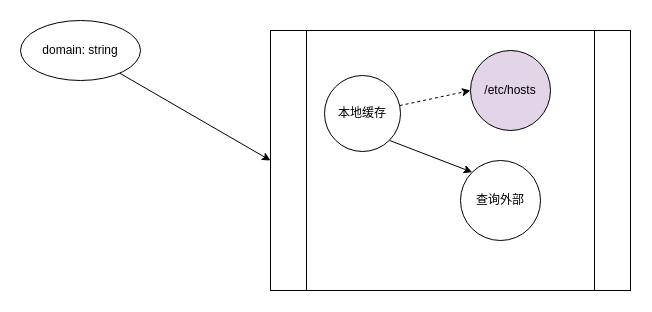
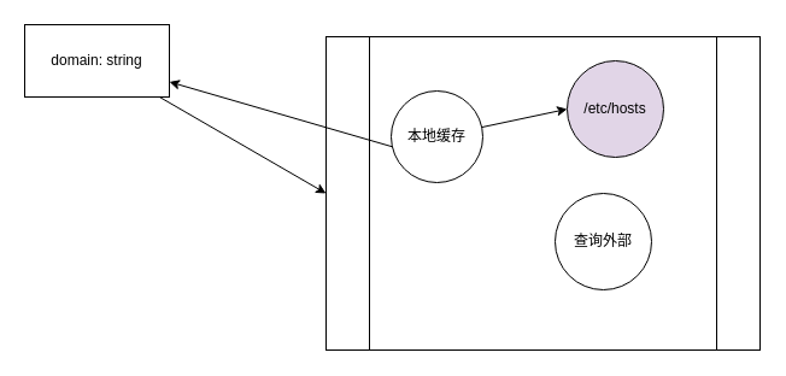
- <mxCell id="3" value="domain: string" style="ellipse;whiteSpace=wrap;html=1;" parent="1" vertex="1"><mxGeometry x="20" y="20" width="120" height="60" as="geometry" /></mxCell>
+ <mxCell id="3" value="domain: string" style="rounded=0;whiteSpace=wrap;html=1;" parent="1" vertex="1"><mxGeometry x="20" y="20" width="120" height="60" as="geometry" /></mxCell>
- <mxCell id="6" style="edgeStyle=none;html=1;entryX=0;entryY=0.5;entryDx=0;entryDy=0;dashed=1;" edge="1" parent="1" source="8" target="9"><mxGeometry relative="1" as="geometry" /></mxCell>
+ <mxCell id="6" style="edgeStyle=none;html=1;entryX=0;entryY=0.5;entryDx=0;entryDy=0;" edge="1" parent="1" source="8" target="9"><mxGeometry relative="1" as="geometry" /></mxCell>
- <mxCell id="7" style="edgeStyle=none;html=1;exitX=1;exitY=1;exitDx=0;exitDy=0;entryX=0;entryY=0;entryDx=0;entryDy=0;" edge="1" parent="1" source="8" target="10"><mxGeometry relative="1" as="geometry" /></mxCell>
+ <mxCell id="7" style="edgeStyle=none;html=1;exitX=1;exitY=1;exitDx=0;exitDy=0;" edge="1" parent="1" source="8" target="3"><mxGeometry relative="1" as="geometry" /></mxCell>
